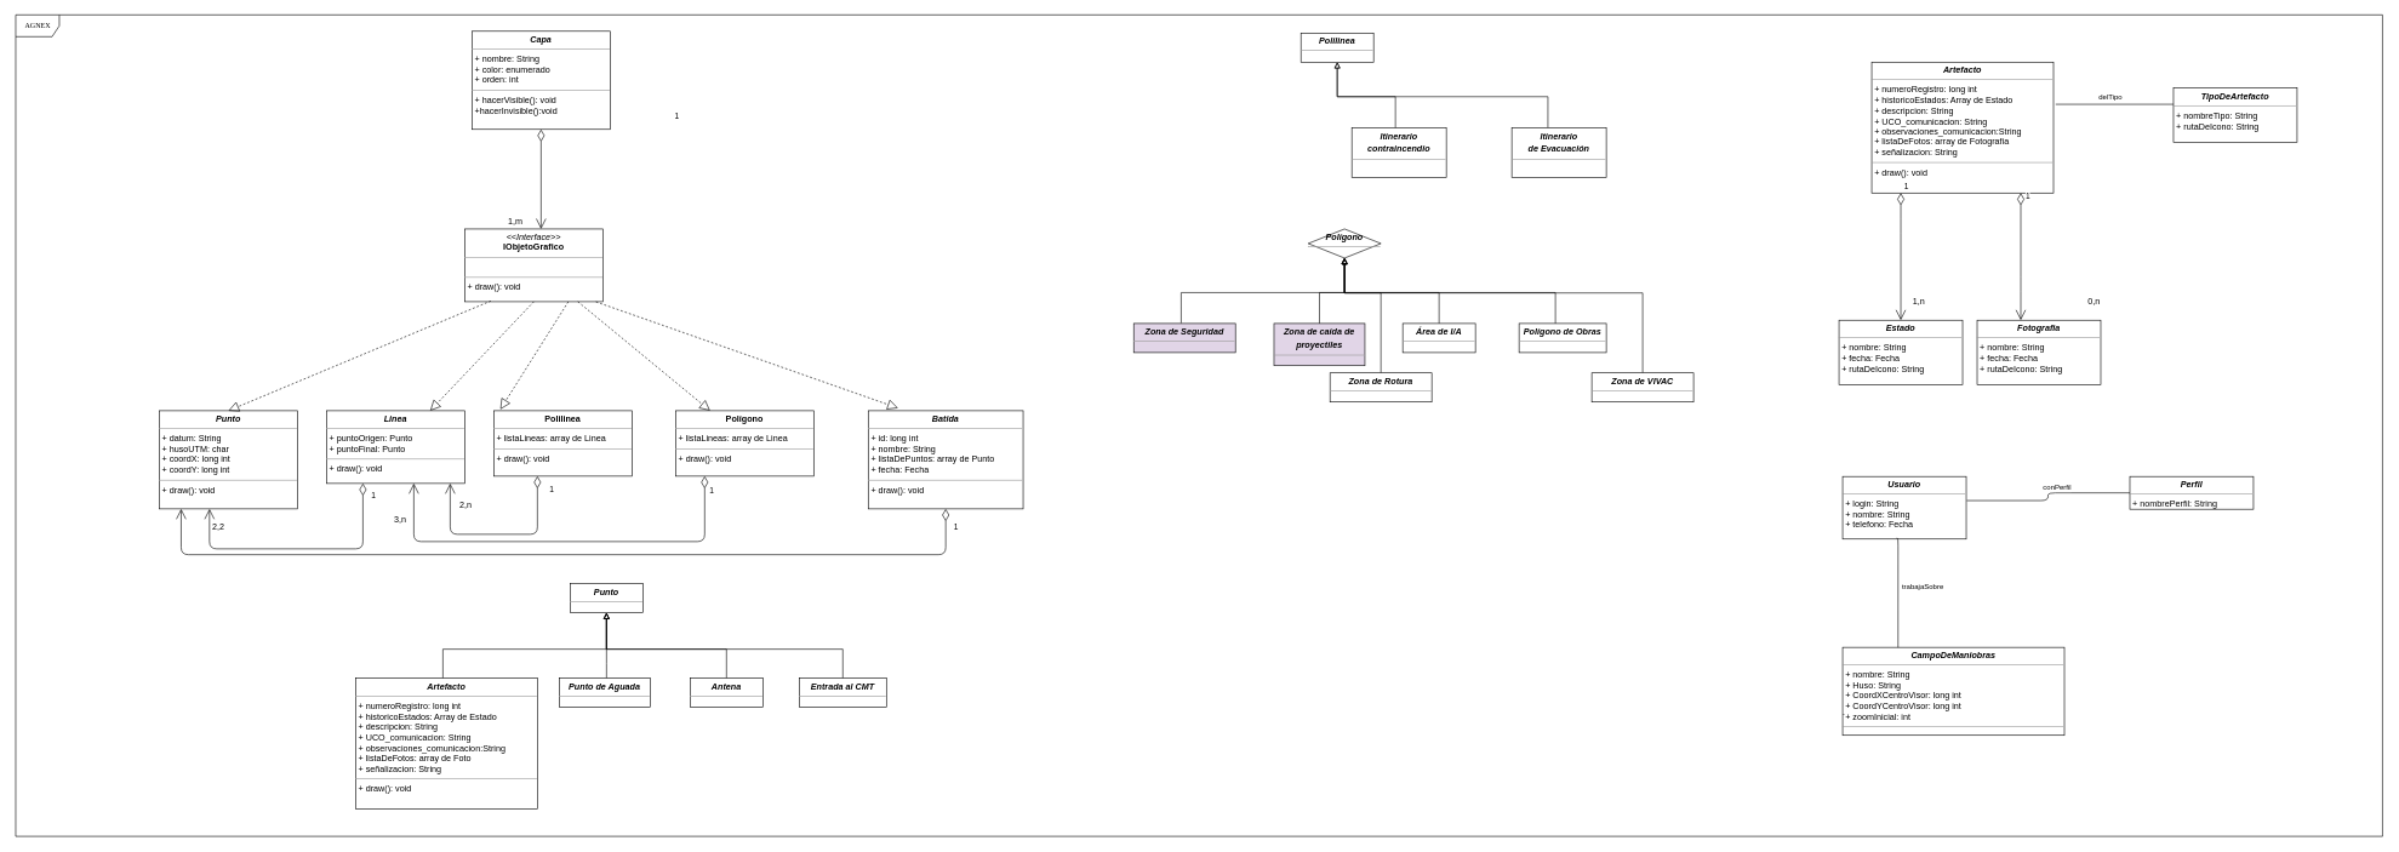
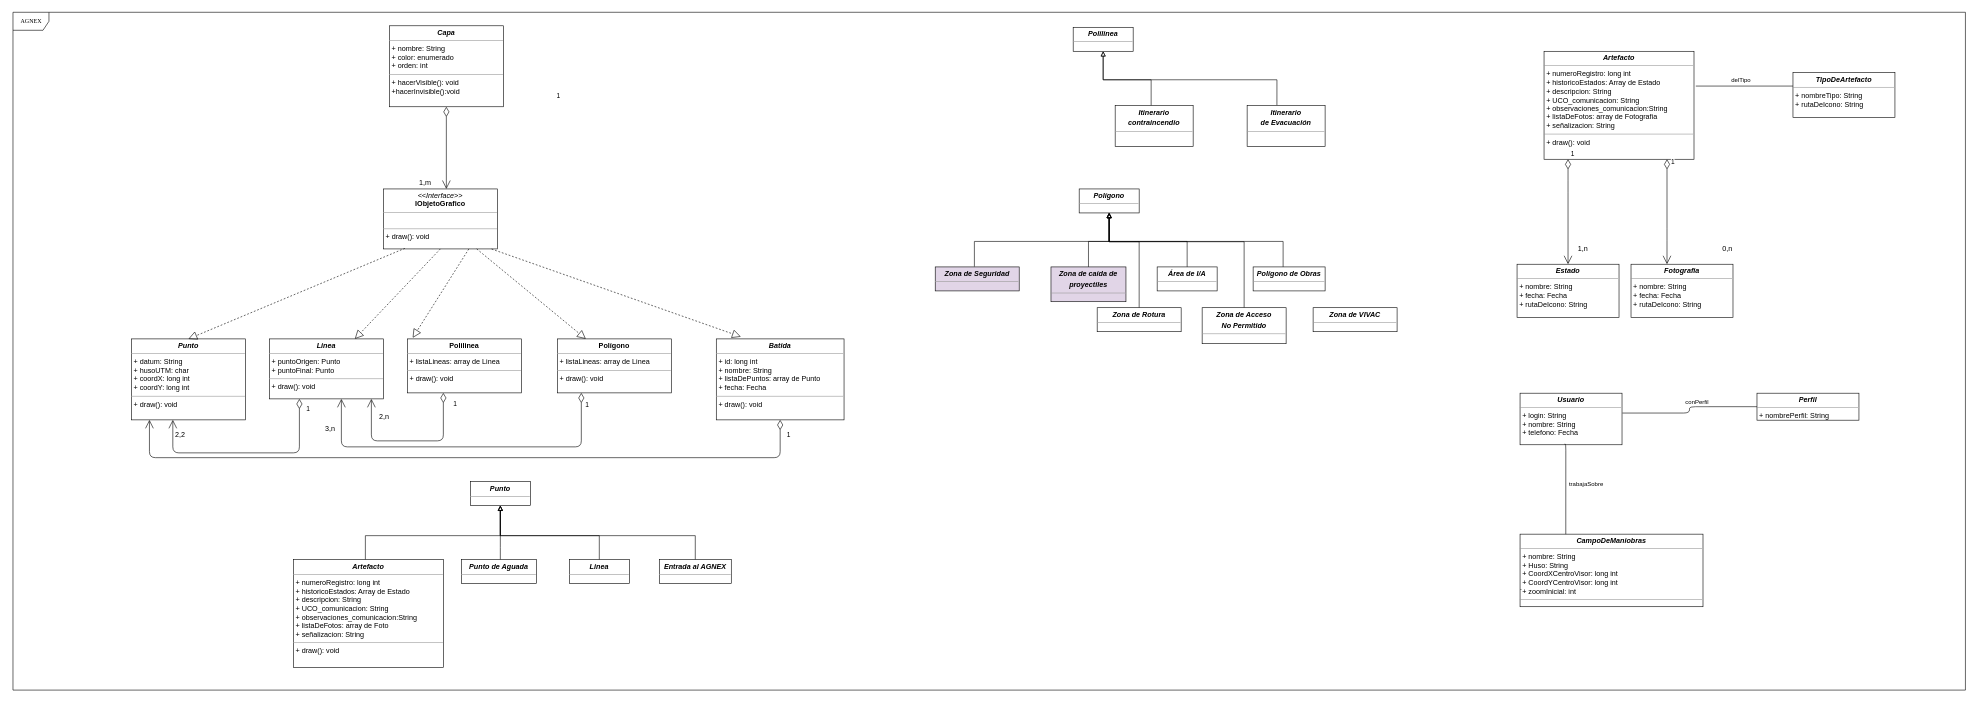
- <mxCell id="34" value="&lt;p style=&quot;margin: 0px ; margin-top: 4px ; text-align: center&quot;&gt;&lt;i&gt;&lt;b&gt;Polígono&lt;/b&gt;&lt;/i&gt;&lt;/p&gt;&lt;hr size=&quot;1&quot;&gt;" style="rhombus;verticalAlign=top;align=left;overflow=fill;fontSize=12;fontFamily=Helvetica;html=1;shadow=0;comic=0;labelBackgroundColor=none;strokeColor=#000000;strokeWidth=1;fillColor=#ffffff;" vertex="1" parent="1"><mxGeometry x="1798" y="314.5" width="100" height="40" as="geometry" /></mxCell>
+ <mxCell id="34" value="&lt;p style=&quot;margin: 0px ; margin-top: 4px ; text-align: center&quot;&gt;&lt;i&gt;&lt;b&gt;Polígono&lt;/b&gt;&lt;/i&gt;&lt;/p&gt;&lt;hr size=&quot;1&quot;&gt;" style="verticalAlign=top;align=left;overflow=fill;fontSize=12;fontFamily=Helvetica;html=1;rounded=0;shadow=0;comic=0;labelBackgroundColor=none;strokeColor=#000000;strokeWidth=1;fillColor=#ffffff;" vertex="1" parent="1"><mxGeometry x="1798" y="314.5" width="100" height="40" as="geometry" /></mxCell>
- <mxCell id="51" style="edgeStyle=orthogonalEdgeStyle;rounded=0;jumpStyle=sharp;orthogonalLoop=1;jettySize=auto;html=1;startFill=0;endArrow=block;endFill=0;" edge="1" parent="1" source="52" target="34"><mxGeometry relative="1" as="geometry"><Array as="points"><mxPoint x="2258" y="402.5" /><mxPoint x="1848" y="402.5" /></Array></mxGeometry></mxCell>
+ <mxCell id="49" style="edgeStyle=orthogonalEdgeStyle;rounded=0;jumpStyle=sharp;orthogonalLoop=1;jettySize=auto;html=1;startFill=0;endArrow=block;endFill=0;" edge="1" parent="1" source="50" target="34"><mxGeometry relative="1" as="geometry"><Array as="points"><mxPoint x="2073" y="402.5" /><mxPoint x="1848" y="402.5" /></Array></mxGeometry></mxCell>
+ <mxCell id="50" value="&lt;p style=&quot;margin: 0px ; margin-top: 4px ; text-align: center&quot;&gt;&lt;i&gt;&lt;b&gt;Zona de Acceso&lt;/b&gt;&lt;/i&gt;&lt;/p&gt;&lt;p style=&quot;margin: 0px ; margin-top: 4px ; text-align: center&quot;&gt;&lt;i&gt;&lt;b&gt;No Permitido&lt;br&gt;&lt;/b&gt;&lt;/i&gt;&lt;/p&gt;&lt;hr size=&quot;1&quot;&gt;" style="verticalAlign=top;align=left;overflow=fill;fontSize=12;fontFamily=Helvetica;html=1;rounded=0;shadow=0;comic=0;labelBackgroundColor=none;strokeColor=#000000;strokeWidth=1;fillColor=#ffffff;" vertex="1" parent="1"><mxGeometry x="2003" y="512.5" width="140" height="60" as="geometry" /></mxCell>
- <mxCell id="25" value="&lt;p style=&quot;margin: 0px ; margin-top: 4px ; text-align: center&quot;&gt;&lt;i&gt;&lt;b&gt;Antena&lt;br&gt;&lt;/b&gt;&lt;/i&gt;&lt;/p&gt;&lt;hr size=&quot;1&quot;&gt;" style="verticalAlign=top;align=left;overflow=fill;fontSize=12;fontFamily=Helvetica;html=1;rounded=0;shadow=0;comic=0;labelBackgroundColor=none;strokeColor=#000000;strokeWidth=1;fillColor=#ffffff;" vertex="1" parent="1"><mxGeometry x="948" y="932.5" width="100" height="40" as="geometry" /></mxCell>
+ <mxCell id="25" value="&lt;p style=&quot;margin: 0px ; margin-top: 4px ; text-align: center&quot;&gt;&lt;i&gt;&lt;b&gt;Linea&lt;br&gt;&lt;/b&gt;&lt;/i&gt;&lt;/p&gt;&lt;hr size=&quot;1&quot;&gt;" style="verticalAlign=top;align=left;overflow=fill;fontSize=12;fontFamily=Helvetica;html=1;rounded=0;shadow=0;comic=0;labelBackgroundColor=none;strokeColor=#000000;strokeWidth=1;fillColor=#ffffff;" vertex="1" parent="1"><mxGeometry x="948" y="932.5" width="100" height="40" as="geometry" /></mxCell>
- <mxCell id="27" value="&lt;p style=&quot;margin: 0px ; margin-top: 4px ; text-align: center&quot;&gt;&lt;i&gt;&lt;b&gt;Entrada al CMT&lt;br&gt;&lt;/b&gt;&lt;/i&gt;&lt;/p&gt;&lt;hr size=&quot;1&quot;&gt;" style="verticalAlign=top;align=left;overflow=fill;fontSize=12;fontFamily=Helvetica;html=1;rounded=0;shadow=0;comic=0;labelBackgroundColor=none;strokeColor=#000000;strokeWidth=1;fillColor=#ffffff;" vertex="1" parent="1"><mxGeometry x="1098" y="932.5" width="120" height="40" as="geometry" /></mxCell>
+ <mxCell id="27" value="&lt;p style=&quot;margin: 0px ; margin-top: 4px ; text-align: center&quot;&gt;&lt;i&gt;&lt;b&gt;Entrada al AGNEX&lt;br&gt;&lt;/b&gt;&lt;/i&gt;&lt;/p&gt;&lt;hr size=&quot;1&quot;&gt;" style="verticalAlign=top;align=left;overflow=fill;fontSize=12;fontFamily=Helvetica;html=1;rounded=0;shadow=0;comic=0;labelBackgroundColor=none;strokeColor=#000000;strokeWidth=1;fillColor=#ffffff;" vertex="1" parent="1"><mxGeometry x="1098" y="932.5" width="120" height="40" as="geometry" /></mxCell>
